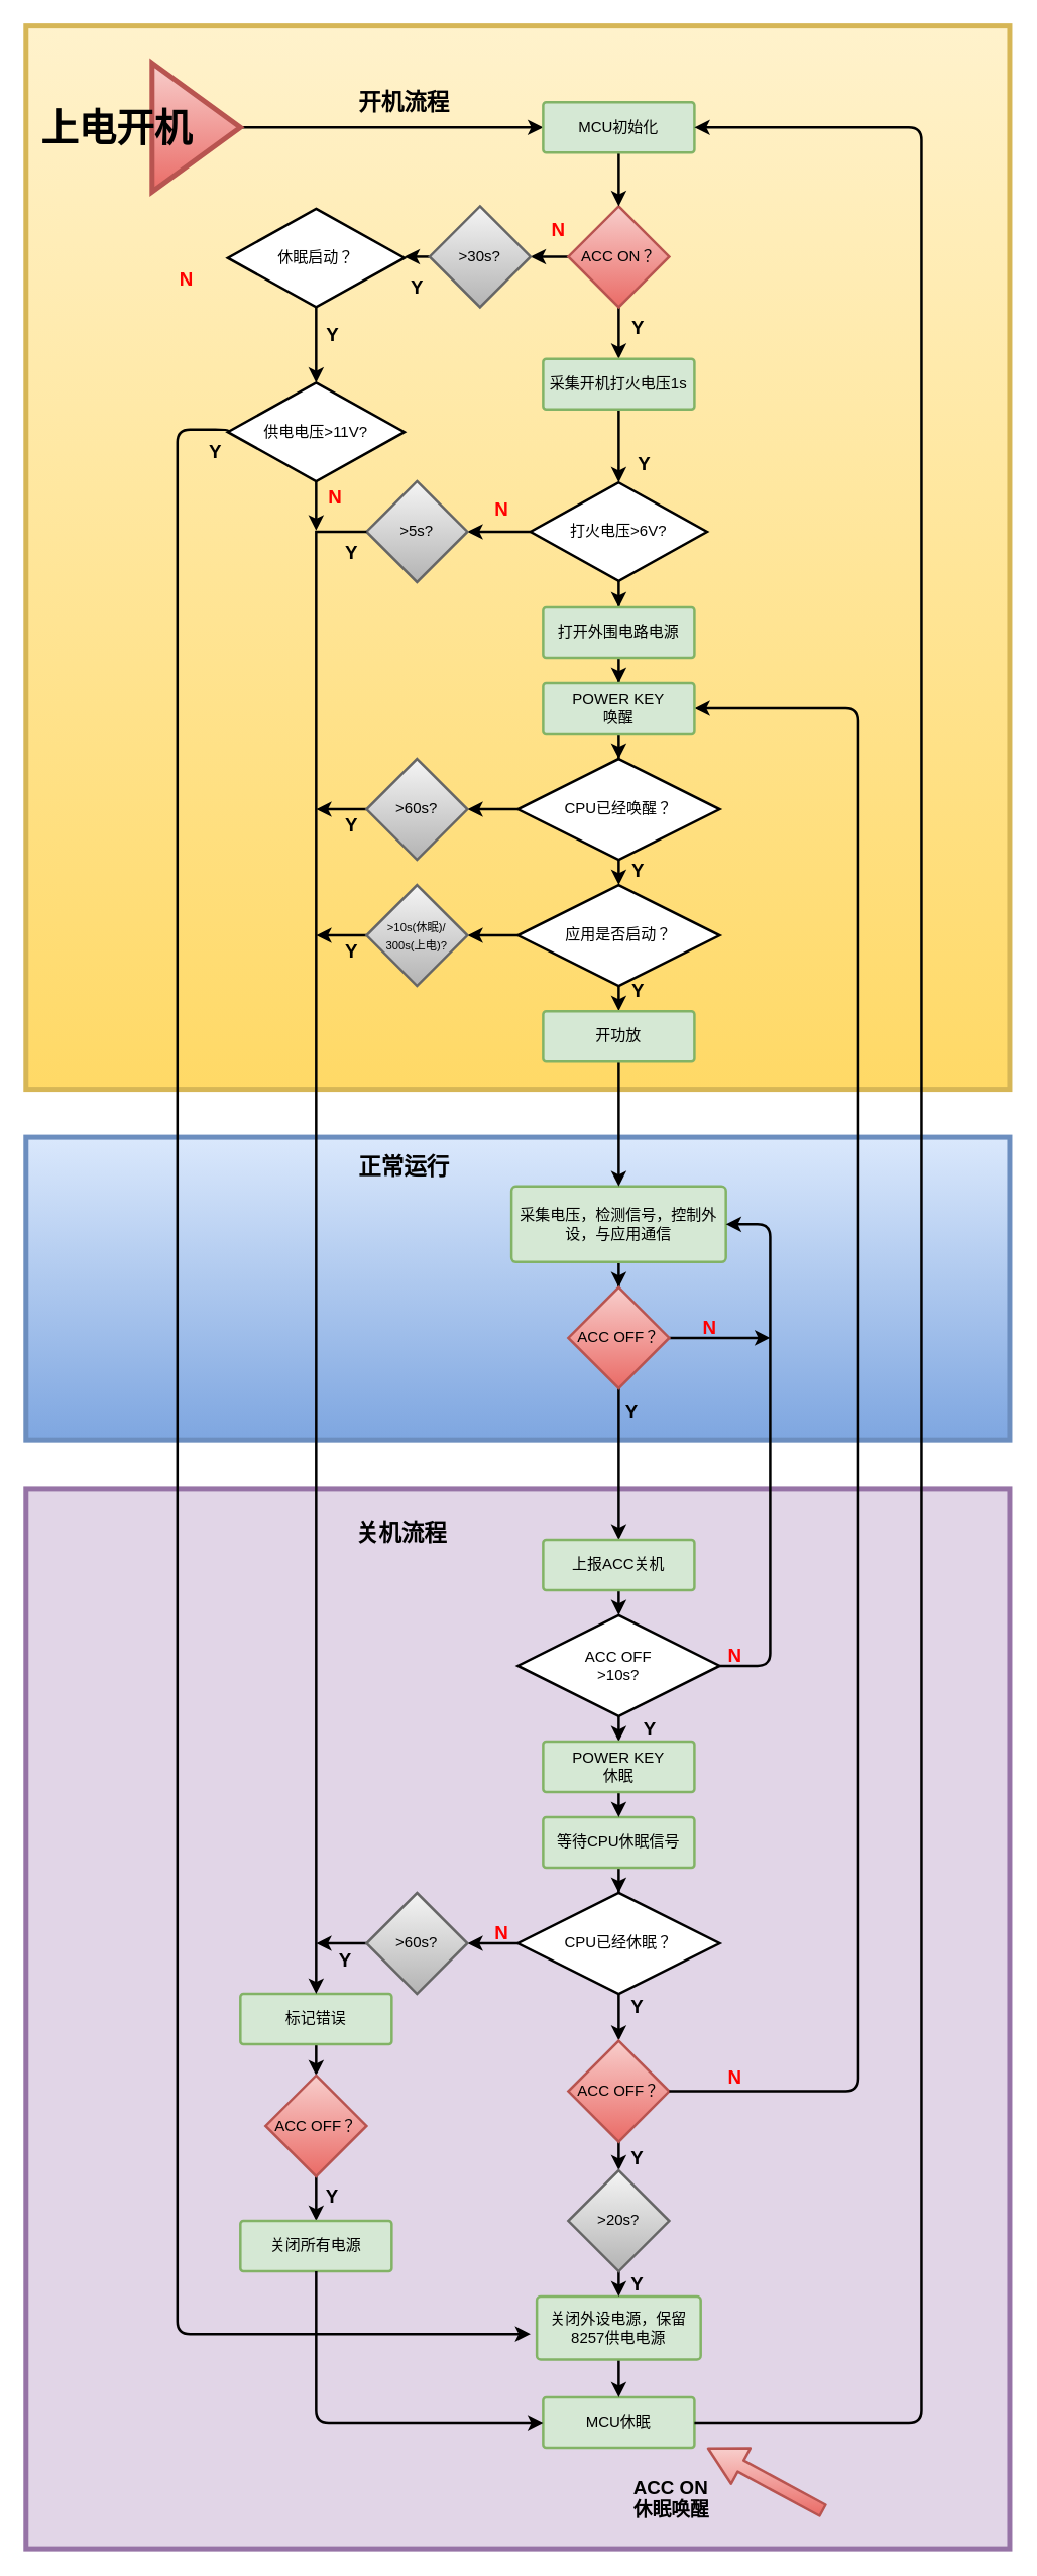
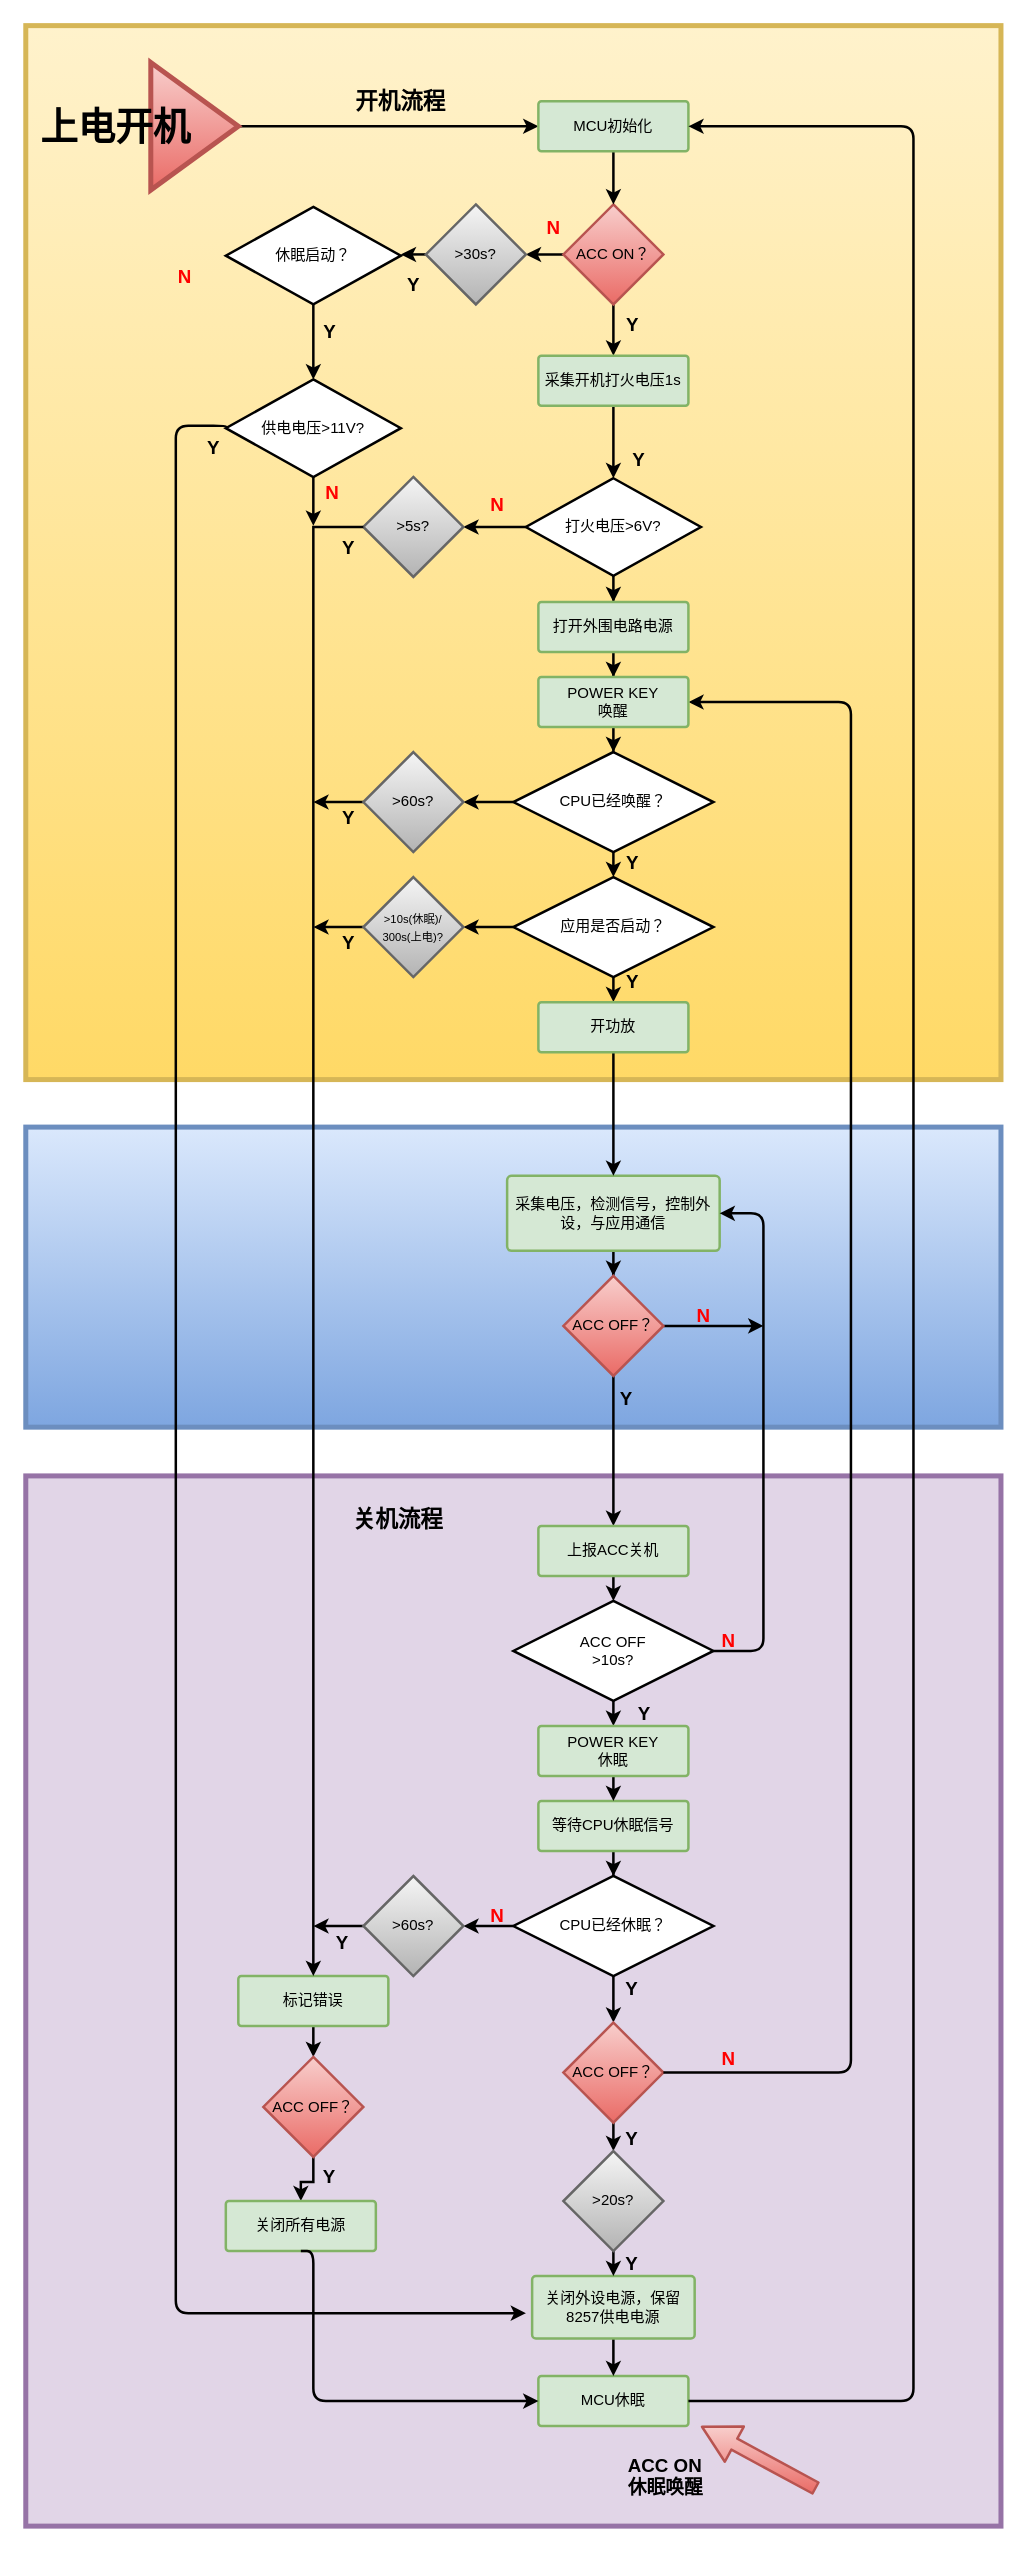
- <mxCell id="41" value="&lt;b&gt;&lt;font style=&quot;font-size: 18px&quot;&gt;正常运行&lt;/font&gt;&lt;/b&gt;" style="text;html=1;strokeColor=none;fillColor=none;align=center;verticalAlign=middle;whiteSpace=wrap;rounded=0;labelBackgroundColor=none;fontFamily=Helvetica;fontSize=15;" parent="1" vertex="1"><mxGeometry x="275" y="910" width="90" height="30" as="geometry" /></mxCell>
- <mxCell id="77" value="关闭所有电源&lt;br&gt;" style="strokeWidth=2;html=1;shape=mxgraph.flowchart.process;whiteSpace=wrap;fillColor=#d5e8d4;fontFamily=Helvetica;align=center;strokeColor=#82b366;" parent="1" vertex="1"><mxGeometry x="190" y="1760" width="120" height="40" as="geometry" /></mxCell>
+ <mxCell id="77" value="关闭所有电源&lt;br&gt;" style="strokeWidth=2;html=1;shape=mxgraph.flowchart.process;whiteSpace=wrap;fillColor=#d5e8d4;fontFamily=Helvetica;align=center;strokeColor=#82b366;" parent="1" vertex="1"><mxGeometry x="180" y="1760" width="120" height="40" as="geometry" /></mxCell>
